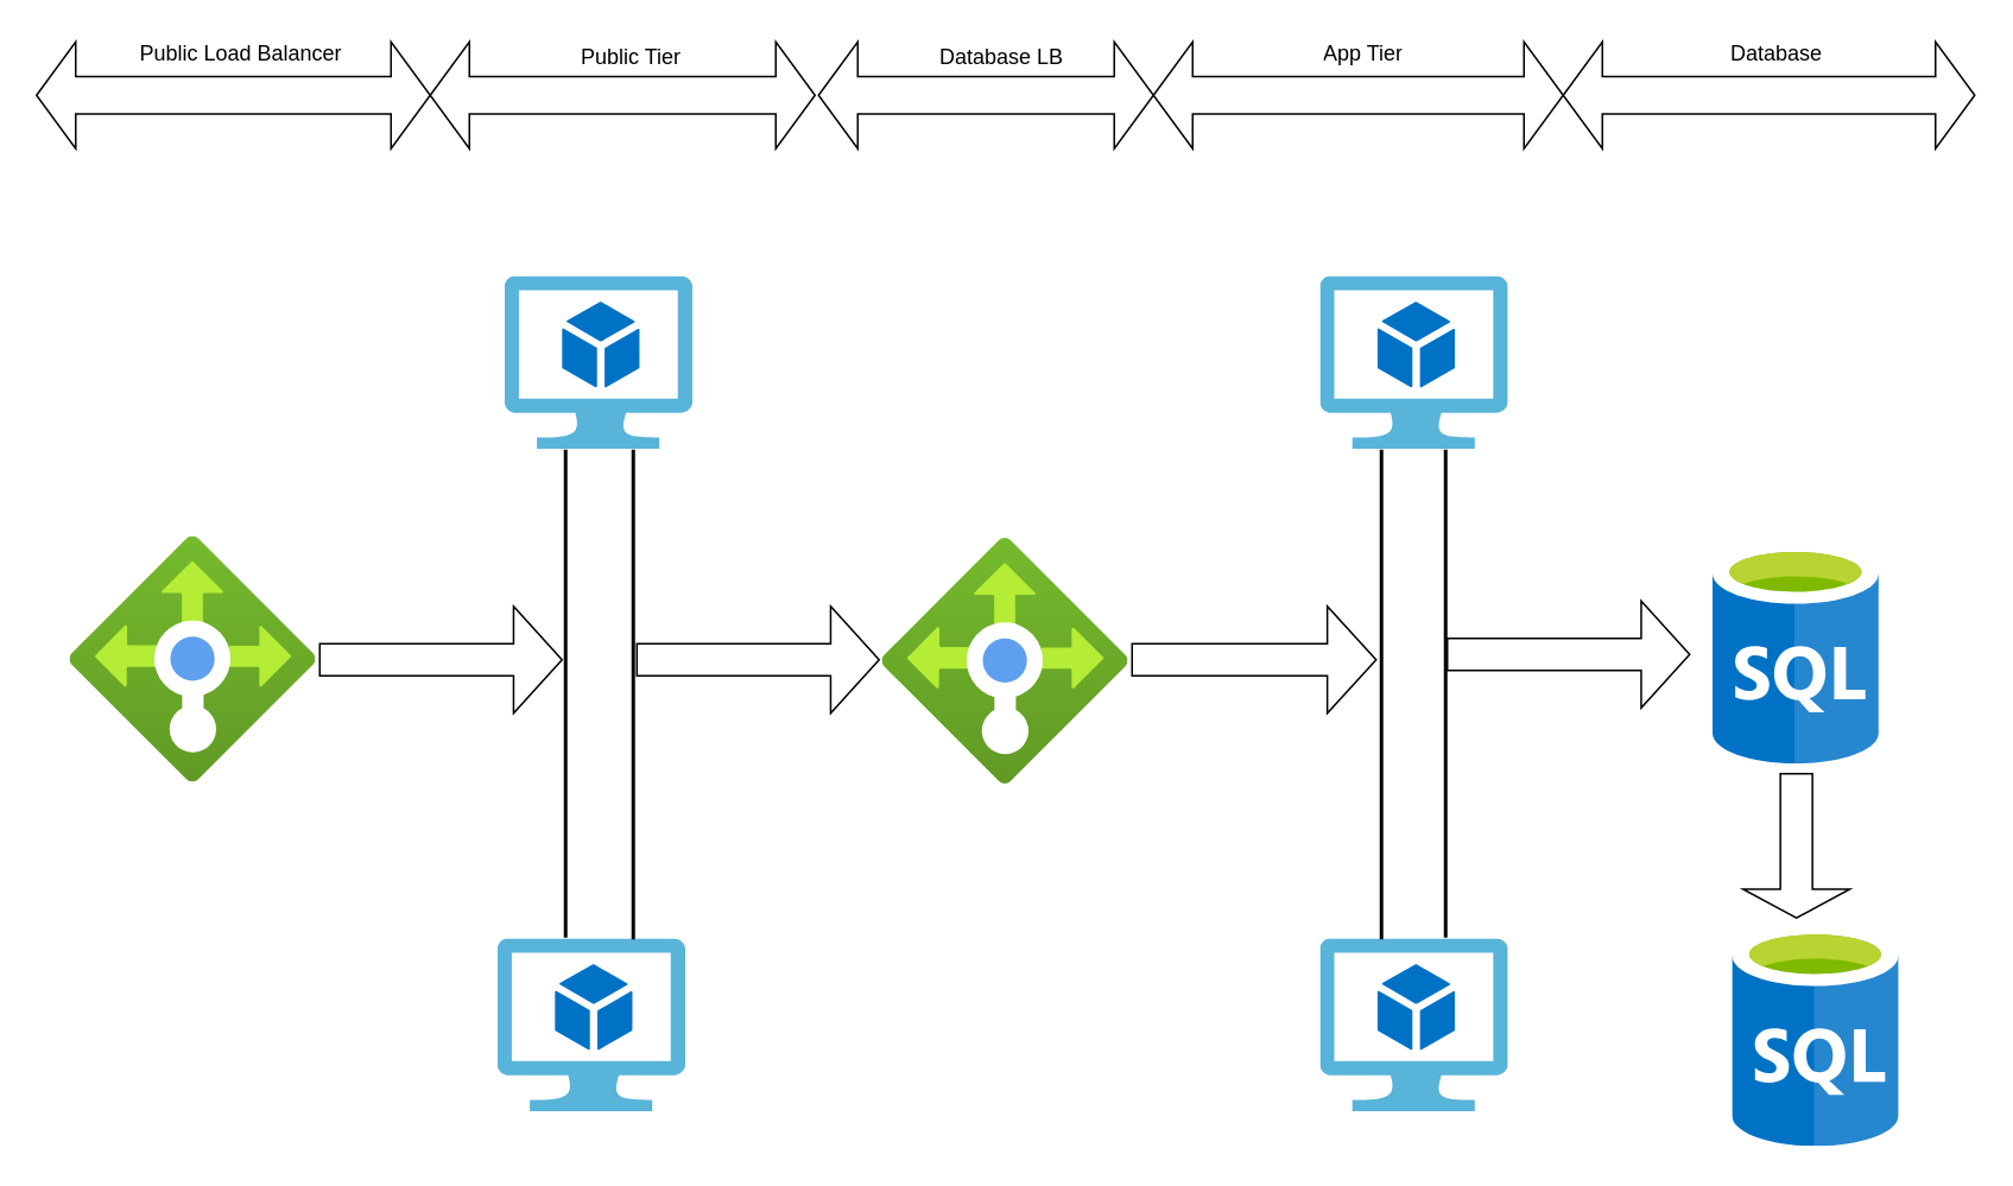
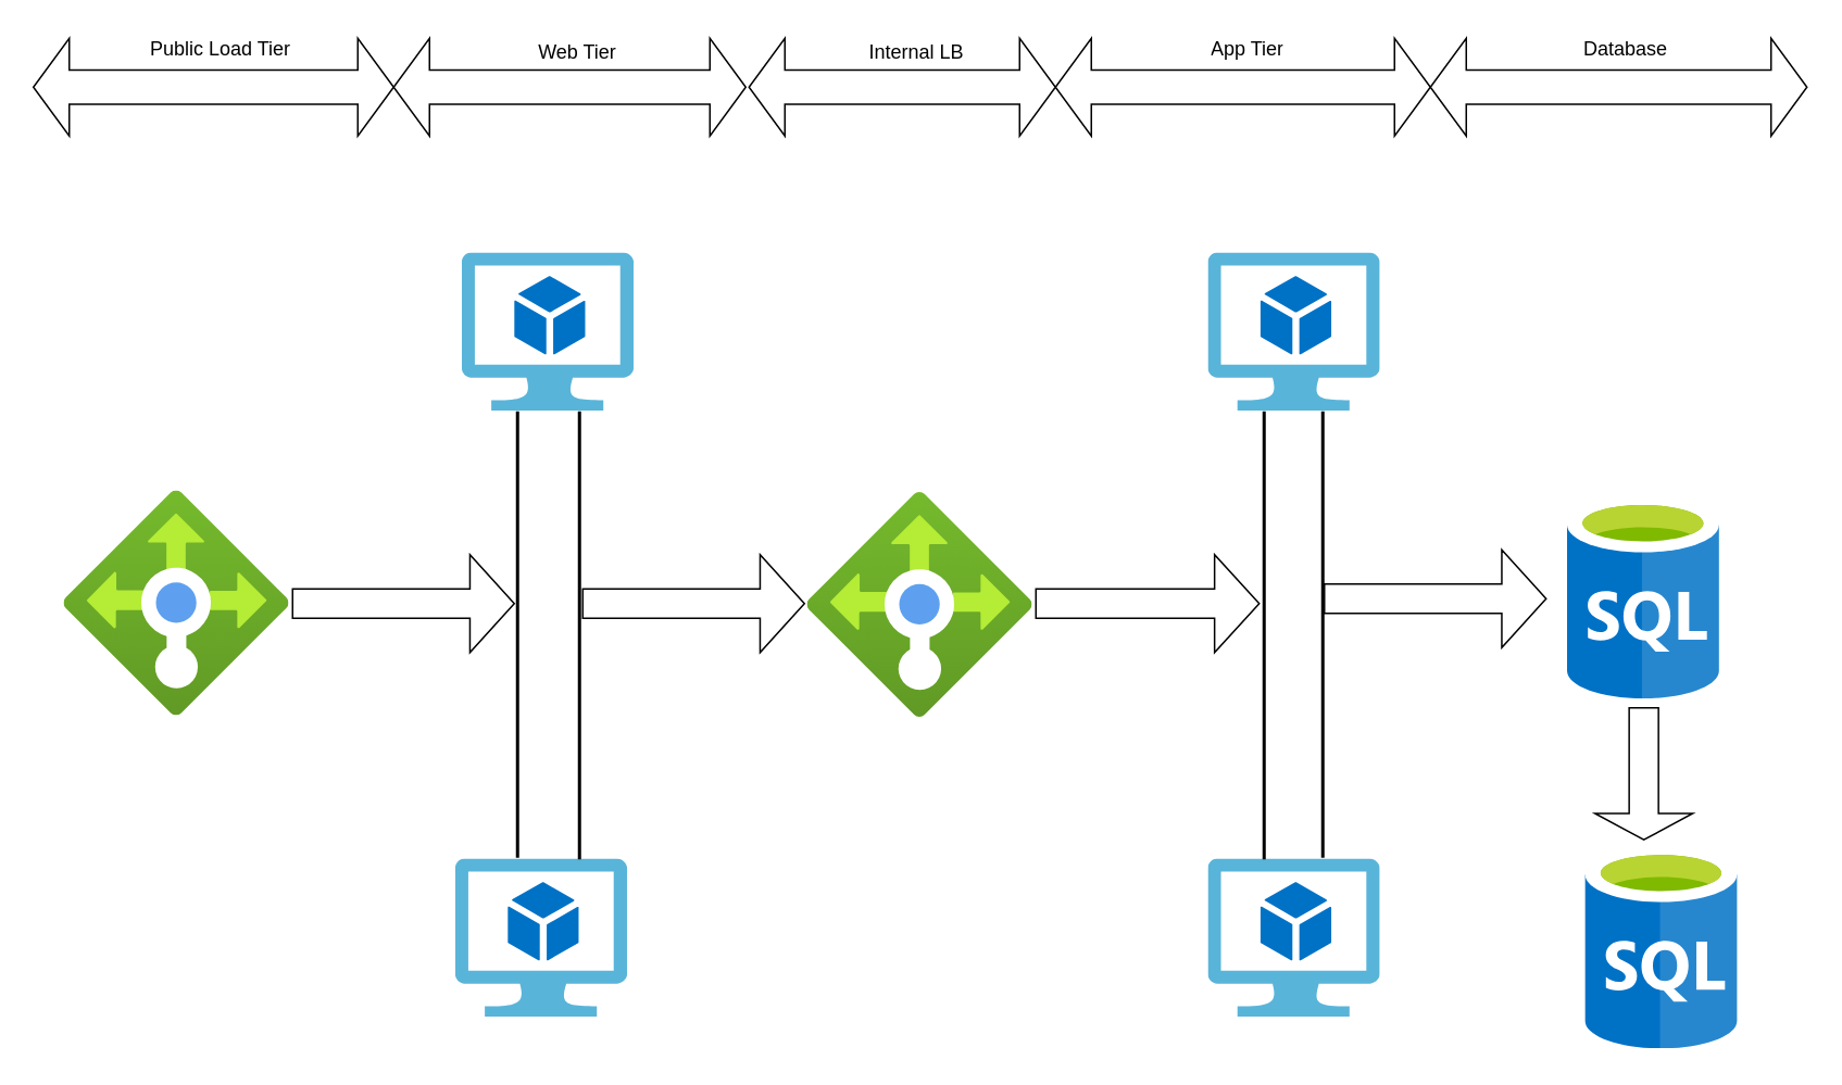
- <mxCell id="24" value="Public Load Balancer" style="text;html=1;strokeColor=none;fillColor=none;align=center;verticalAlign=middle;whiteSpace=wrap;overflow=hidden;" vertex="1" parent="1"><mxGeometry x="55" y="20" width="160" height="20" as="geometry" /></mxCell>
+ <mxCell id="24" value="Public Load Tier" style="text;html=1;strokeColor=none;fillColor=none;align=center;verticalAlign=middle;whiteSpace=wrap;overflow=hidden;" vertex="1" parent="1"><mxGeometry x="55" y="20" width="160" height="20" as="geometry" /></mxCell>
- <mxCell id="25" value="Public Tier" style="text;html=1;strokeColor=none;fillColor=none;align=center;verticalAlign=middle;whiteSpace=wrap;overflow=hidden;" vertex="1" parent="1"><mxGeometry x="273.5" y="22" width="160" height="20" as="geometry" /></mxCell>
+ <mxCell id="25" value="Web Tier" style="text;html=1;strokeColor=none;fillColor=none;align=center;verticalAlign=middle;whiteSpace=wrap;overflow=hidden;" vertex="1" parent="1"><mxGeometry x="273.5" y="22" width="160" height="20" as="geometry" /></mxCell>
- <mxCell id="26" value="Database LB" style="text;html=1;strokeColor=none;fillColor=none;align=center;verticalAlign=middle;whiteSpace=wrap;overflow=hidden;" vertex="1" parent="1"><mxGeometry x="481.5" y="22" width="160" height="20" as="geometry" /></mxCell>
+ <mxCell id="26" value="Internal LB" style="text;html=1;strokeColor=none;fillColor=none;align=center;verticalAlign=middle;whiteSpace=wrap;overflow=hidden;" vertex="1" parent="1"><mxGeometry x="481.5" y="22" width="160" height="20" as="geometry" /></mxCell>
